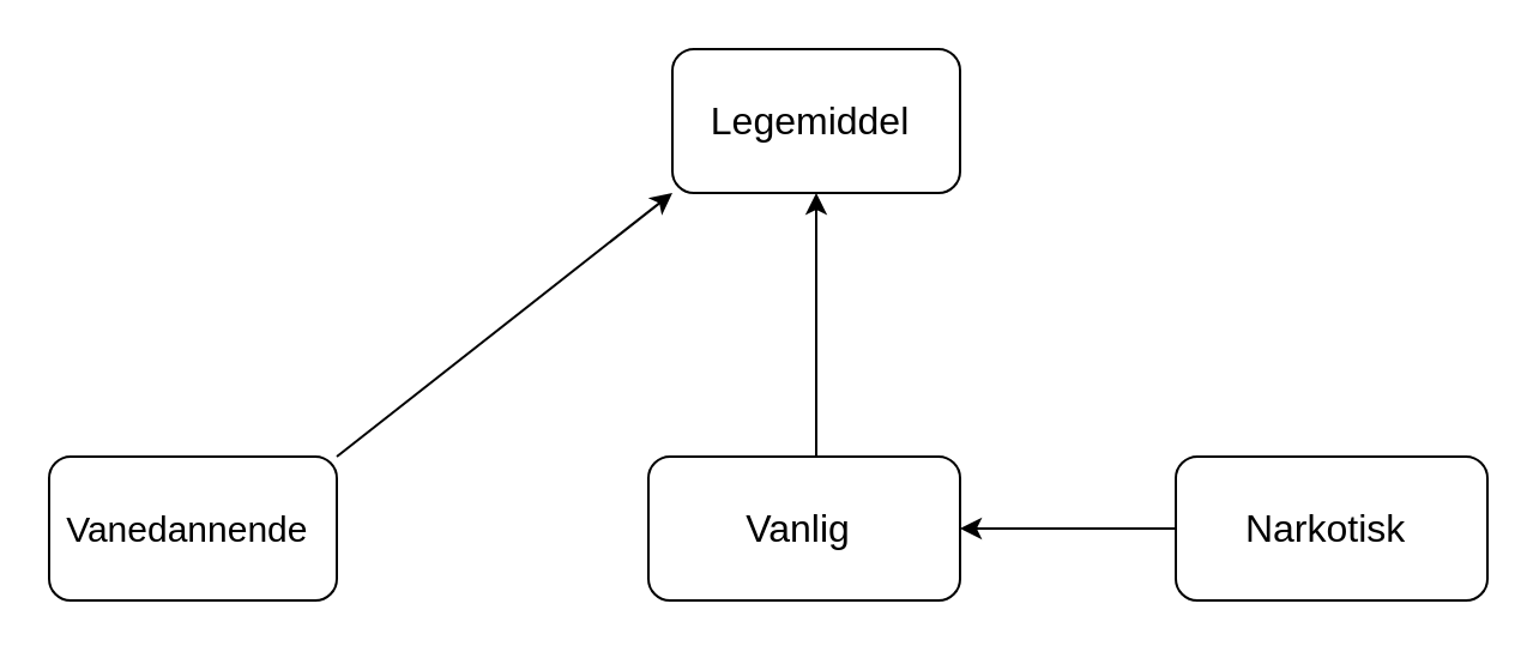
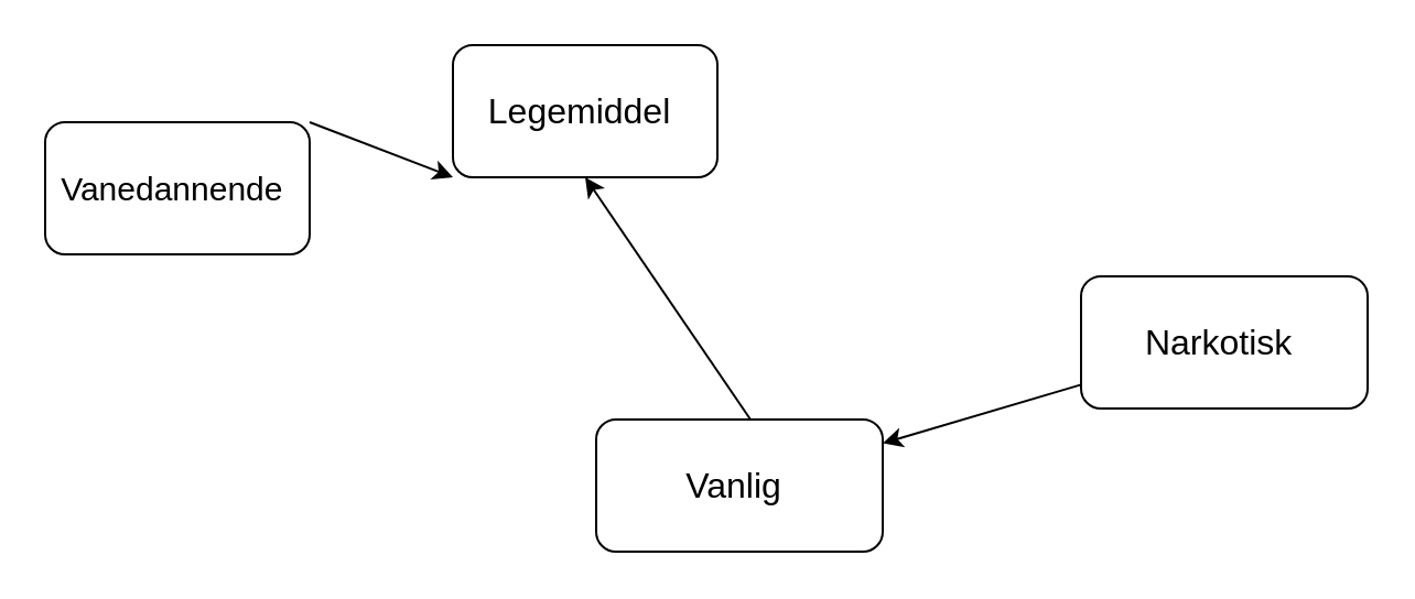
- <mxCell id="2" value="&lt;font style=&quot;font-size: 16px&quot;&gt;Legemiddel&amp;nbsp;&lt;/font&gt;" style="rounded=1;whiteSpace=wrap;html=1;" parent="1" vertex="1"><mxGeometry x="280" y="20" width="120" height="60" as="geometry" /></mxCell>
+ <mxCell id="2" value="&lt;font style=&quot;font-size: 16px&quot;&gt;Legemiddel&amp;nbsp;&lt;/font&gt;" style="rounded=1;whiteSpace=wrap;html=1;" parent="1" vertex="1"><mxGeometry x="205" y="20" width="120" height="60" as="geometry" /></mxCell>
- <mxCell id="3" value="&lt;font style=&quot;font-size: 15px&quot;&gt;Vanedannende&amp;nbsp;&lt;/font&gt;" style="rounded=1;whiteSpace=wrap;html=1;" parent="1" vertex="1"><mxGeometry x="20" y="190" width="120" height="60" as="geometry" /></mxCell>
+ <mxCell id="3" value="&lt;font style=&quot;font-size: 15px&quot;&gt;Vanedannende&amp;nbsp;&lt;/font&gt;" style="rounded=1;whiteSpace=wrap;html=1;" parent="1" vertex="1"><mxGeometry x="20" y="55" width="120" height="60" as="geometry" /></mxCell>
- <mxCell id="5" value="Narkotisk&amp;nbsp;" style="rounded=1;whiteSpace=wrap;html=1;fontSize=16;" parent="1" vertex="1"><mxGeometry x="490" y="190" width="130" height="60" as="geometry" /></mxCell>
+ <mxCell id="5" value="Narkotisk&amp;nbsp;" style="rounded=1;whiteSpace=wrap;html=1;fontSize=16;" parent="1" vertex="1"><mxGeometry x="490" y="125" width="130" height="60" as="geometry" /></mxCell>
